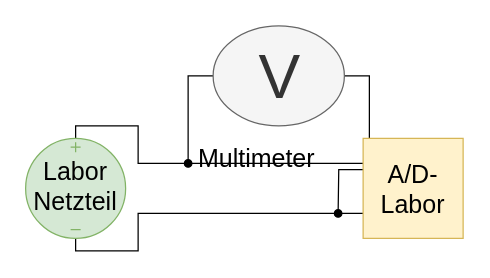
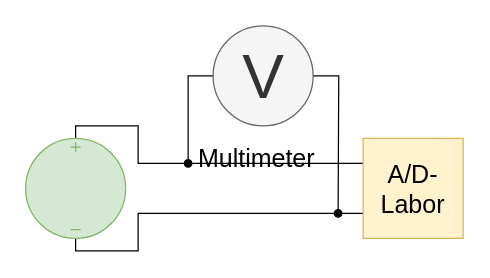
- <mxCell id="7" value="V" style="verticalLabelPosition=middle;shadow=0;dashed=0;align=center;html=1;verticalAlign=middle;strokeWidth=1;shape=ellipse;aspect=fixed;fontSize=50;fillColor=#f5f5f5;fontColor=#333333;strokeColor=#666666;" parent="1" vertex="1"><mxGeometry x="170" y="20" width="105" height="80" as="geometry" /></mxCell>
+ <mxCell id="7" value="V" style="verticalLabelPosition=middle;shadow=0;dashed=0;align=center;html=1;verticalAlign=middle;strokeWidth=1;shape=ellipse;aspect=fixed;fontSize=50;fillColor=#f5f5f5;fontColor=#333333;strokeColor=#666666;" parent="1" vertex="1"><mxGeometry x="170" y="20" width="80" height="80" as="geometry" /></mxCell>
- <mxCell id="9" value="&lt;font style=&quot;font-size: 20px;&quot;&gt;Labor&lt;br&gt;Netzteil&lt;/font&gt;" style="text;html=1;strokeColor=none;fillColor=none;align=center;verticalAlign=middle;whiteSpace=wrap;rounded=0;" parent="1" vertex="1"><mxGeometry x="30" y="133" width="60" height="30" as="geometry" /></mxCell>
